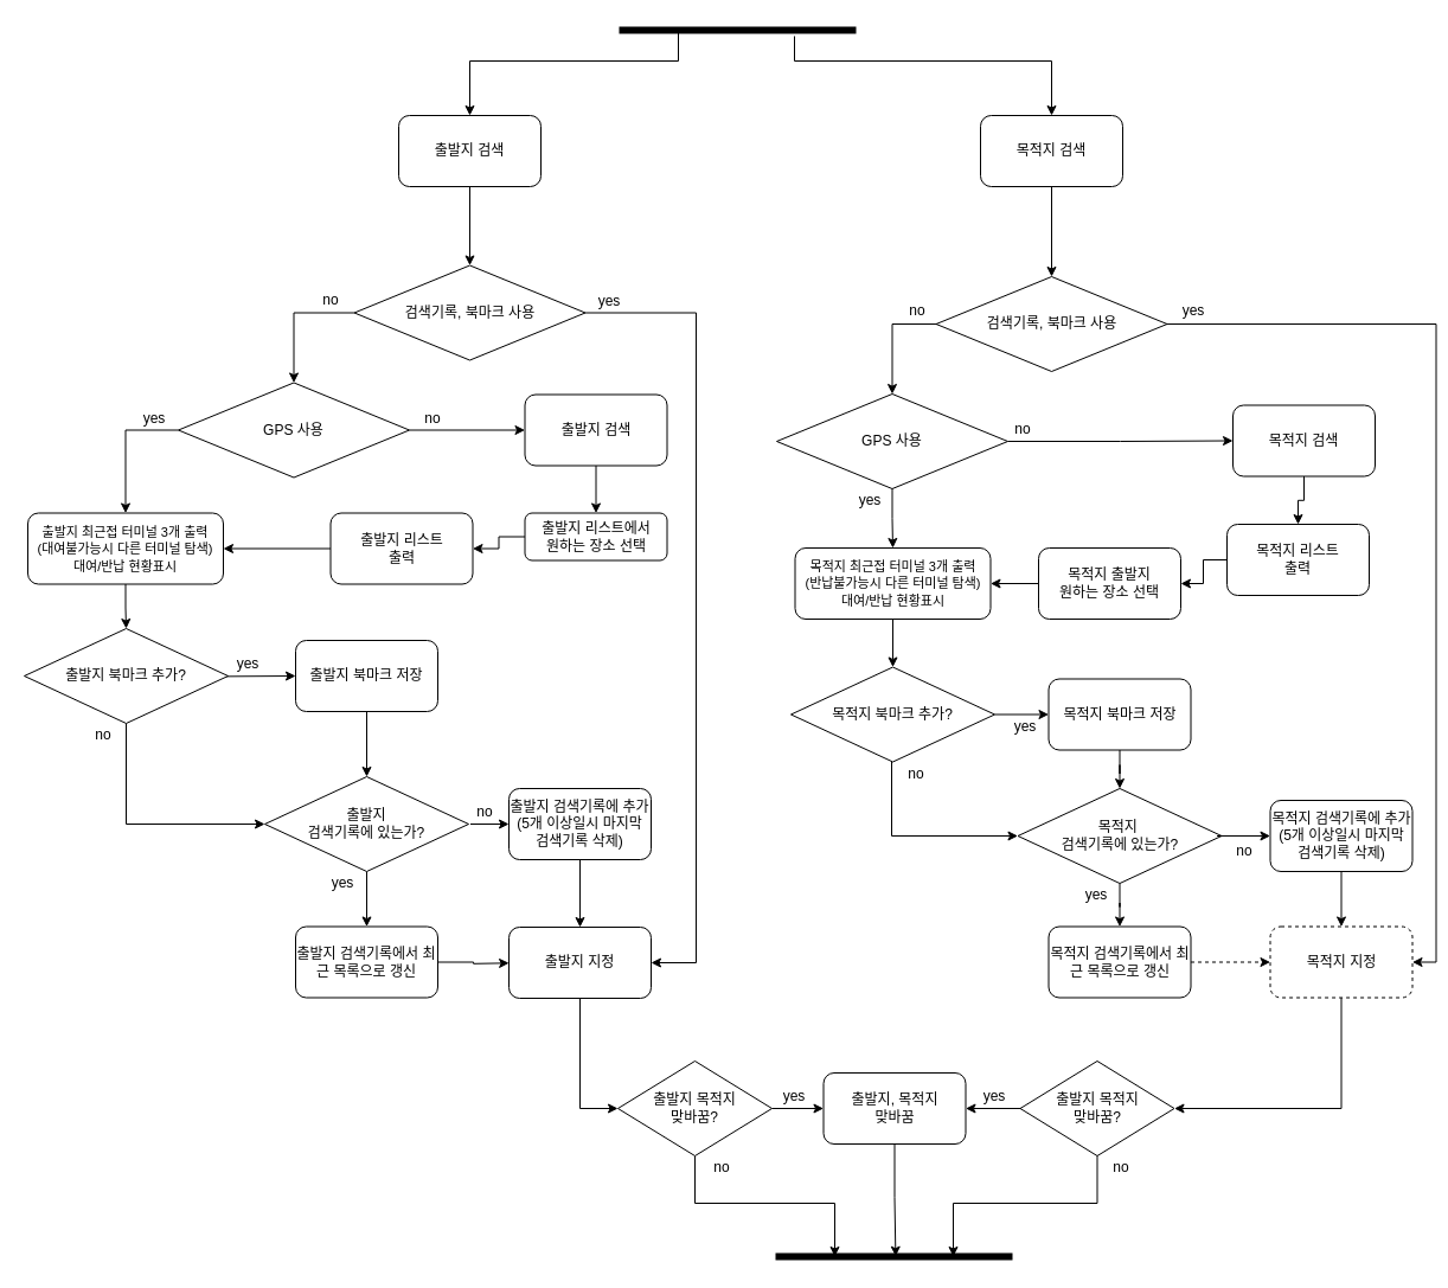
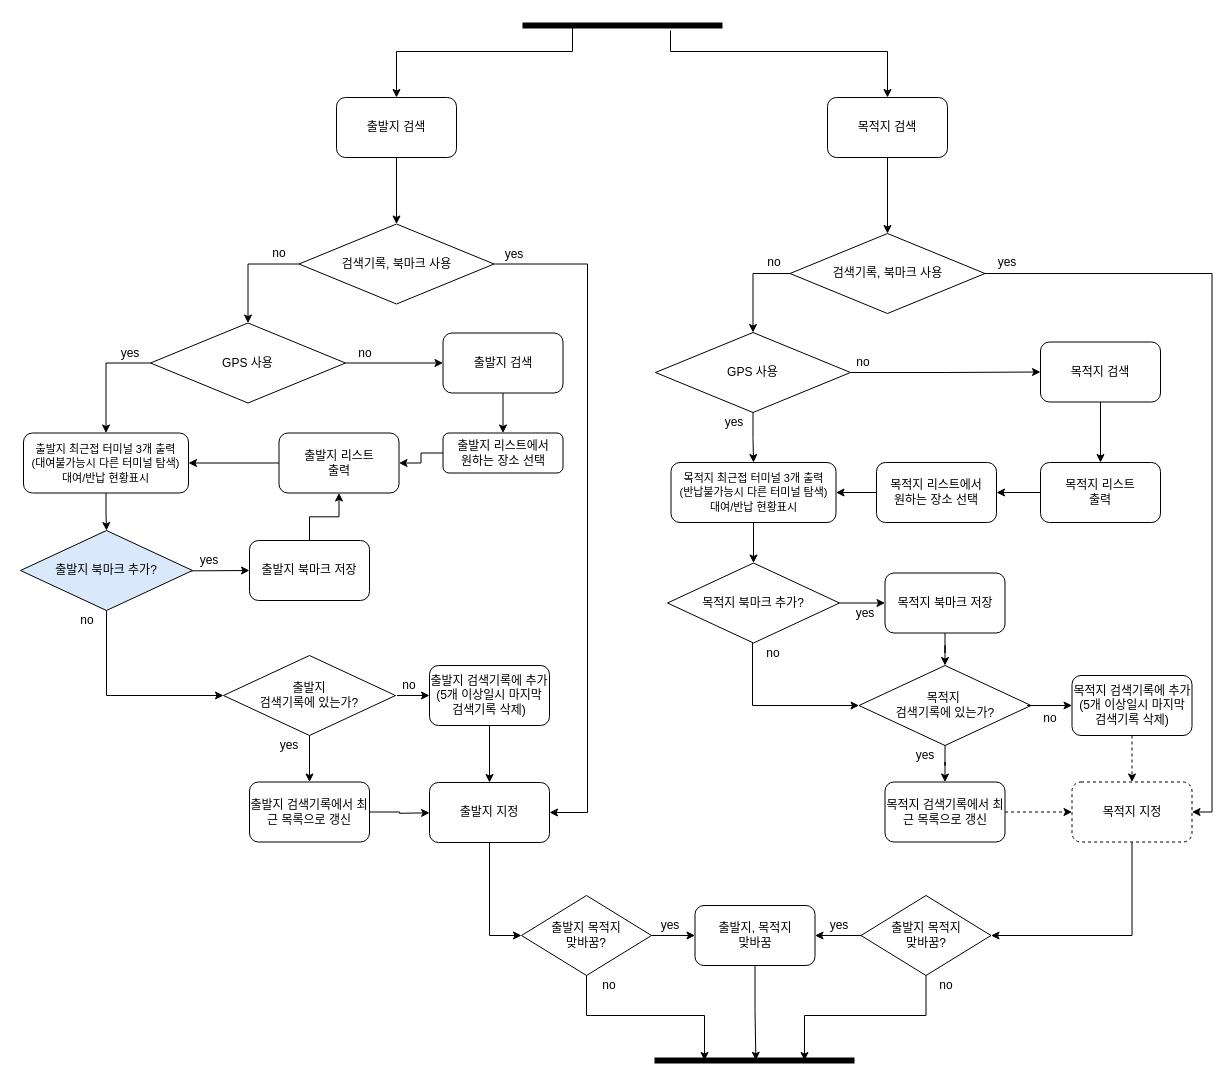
- <mxCell id="89" value="목적지 리스트&lt;br&gt;출력" style="rounded=1;whiteSpace=wrap;html=1;" vertex="1" parent="1"><mxGeometry x="1035" y="442" width="120" height="60" as="geometry" /></mxCell>
+ <mxCell id="89" value="목적지 리스트&lt;br&gt;출력" style="rounded=1;whiteSpace=wrap;html=1;" vertex="1" parent="1"><mxGeometry x="1040" y="462" width="120" height="60" as="geometry" /></mxCell>
- <mxCell id="91" value="목적지 출발지&lt;br&gt;원하는 장소 선택" style="rounded=1;whiteSpace=wrap;html=1;" vertex="1" parent="1"><mxGeometry x="876" y="462" width="120" height="60" as="geometry" /></mxCell>
+ <mxCell id="91" value="목적지 리스트에서&lt;br&gt;원하는 장소 선택" style="rounded=1;whiteSpace=wrap;html=1;" vertex="1" parent="1"><mxGeometry x="876" y="462" width="120" height="60" as="geometry" /></mxCell>
- <mxCell id="31" value="출발지 북마크 추가?" style="rhombus;whiteSpace=wrap;html=1;" vertex="1" parent="1"><mxGeometry x="20" y="530" width="172" height="80" as="geometry" /></mxCell>
+ <mxCell id="31" value="출발지 북마크 추가?" style="rhombus;whiteSpace=wrap;html=1;fillColor=#dae8fc;" vertex="1" parent="1"><mxGeometry x="20" y="530" width="172" height="80" as="geometry" /></mxCell>
- <mxCell id="34" style="edgeStyle=orthogonalEdgeStyle;rounded=0;orthogonalLoop=1;jettySize=auto;html=1;entryX=0.5;entryY=0;entryDx=0;entryDy=0;strokeColor=#000000;" edge="1" parent="1" source="35" target="24"><mxGeometry relative="1" as="geometry" /></mxCell>
+ <mxCell id="34" style="edgeStyle=orthogonalEdgeStyle;rounded=0;orthogonalLoop=1;jettySize=auto;html=1;strokeColor=#000000;" edge="1" parent="1" source="35" target="84"><mxGeometry relative="1" as="geometry" /></mxCell>
- <mxCell id="51" style="edgeStyle=orthogonalEdgeStyle;rounded=0;orthogonalLoop=1;jettySize=auto;html=1;entryX=0.5;entryY=0;entryDx=0;entryDy=0;strokeColor=#000000;" edge="1" parent="1" source="52" target="64"><mxGeometry relative="1" as="geometry" /></mxCell>
+ <mxCell id="51" style="edgeStyle=orthogonalEdgeStyle;rounded=0;orthogonalLoop=1;jettySize=auto;html=1;entryX=0.5;entryY=0;entryDx=0;entryDy=0;strokeColor=#000000;dashed=1;" edge="1" parent="1" source="52" target="64"><mxGeometry relative="1" as="geometry" /></mxCell>
